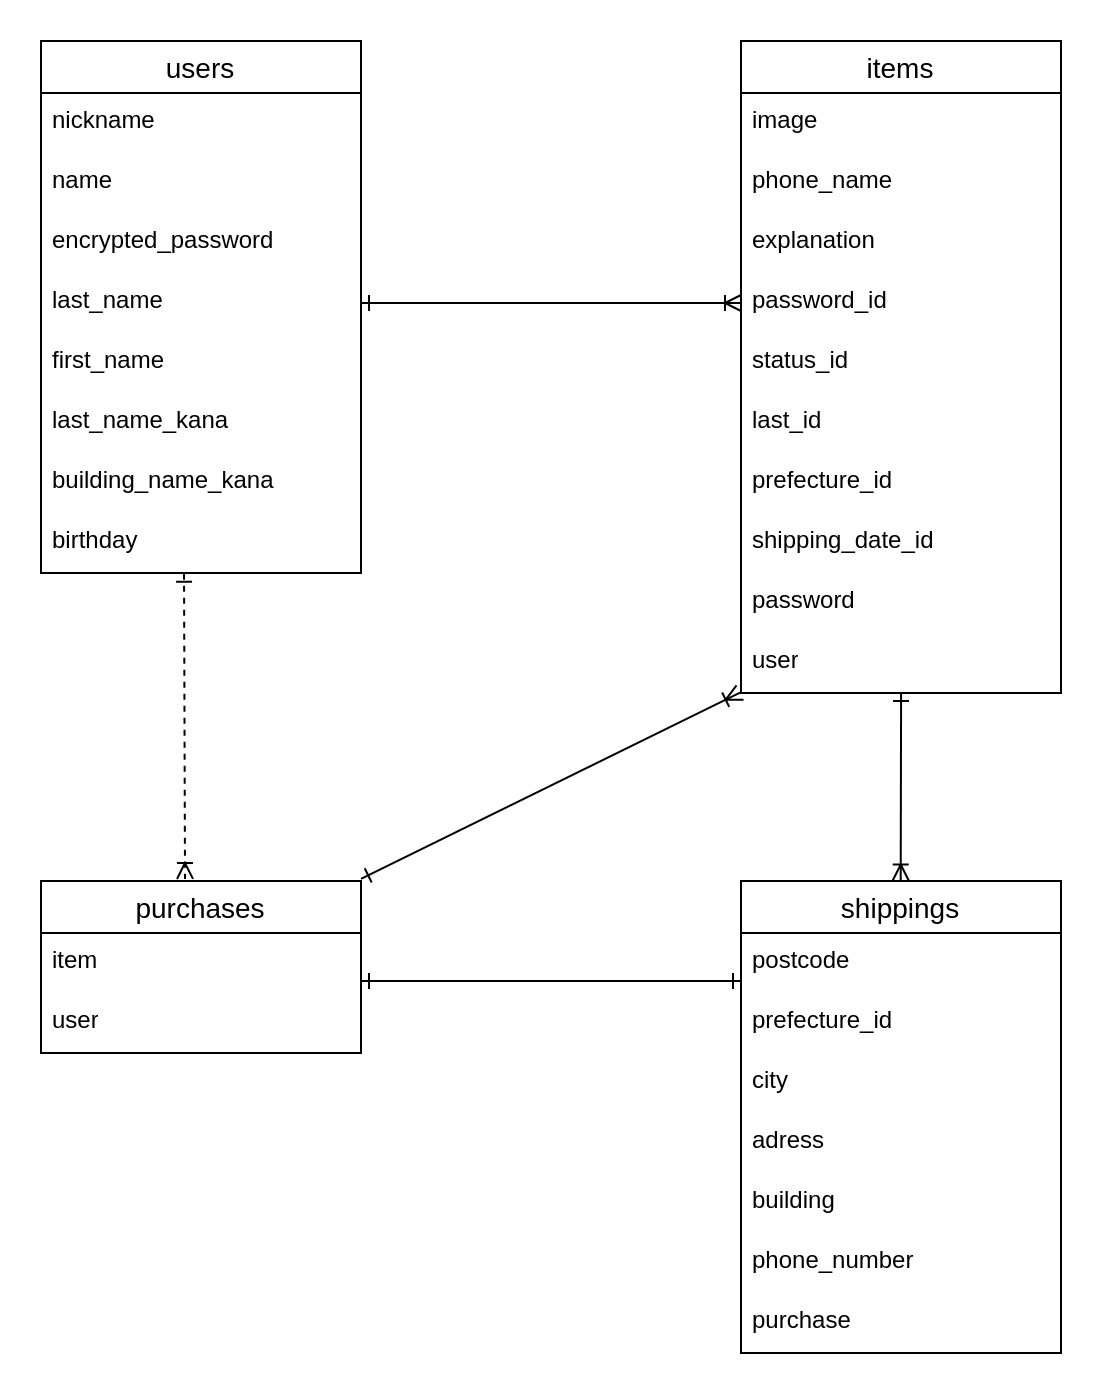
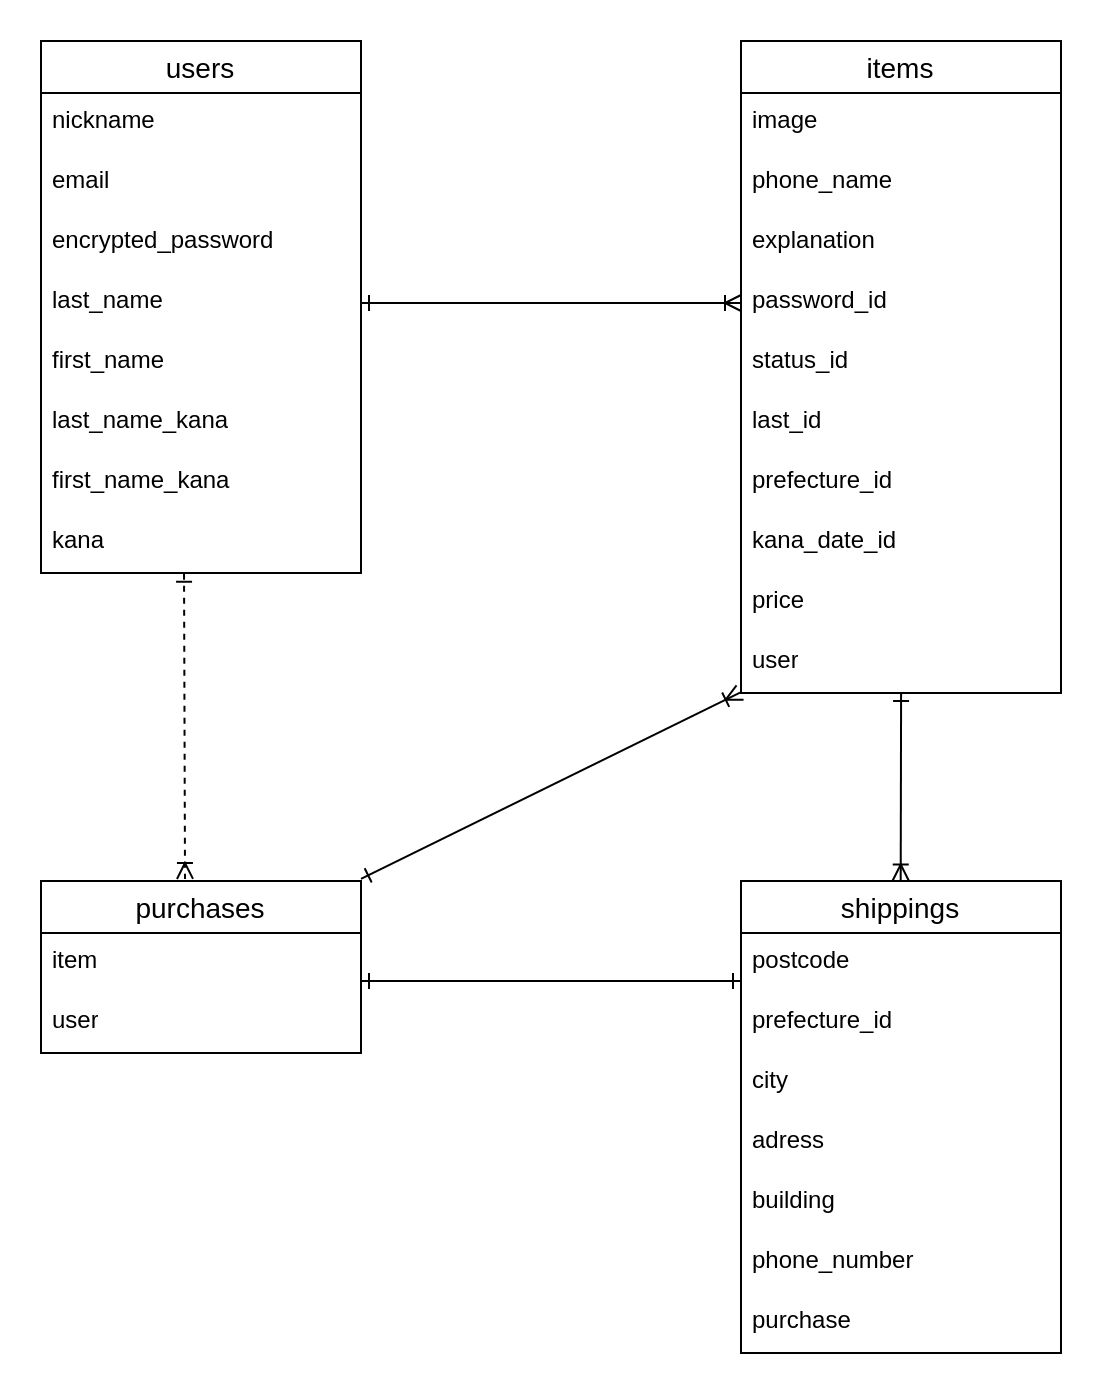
- <mxCell id="4" value="name" style="text;strokeColor=none;fillColor=none;spacingLeft=4;spacingRight=4;overflow=hidden;rotatable=0;points=[[0,0.5],[1,0.5]];portConstraint=eastwest;fontSize=12;whiteSpace=wrap;html=1;" parent="2" vertex="1"><mxGeometry y="56" width="160" height="30" as="geometry" /></mxCell>
+ <mxCell id="4" value="email" style="text;strokeColor=none;fillColor=none;spacingLeft=4;spacingRight=4;overflow=hidden;rotatable=0;points=[[0,0.5],[1,0.5]];portConstraint=eastwest;fontSize=12;whiteSpace=wrap;html=1;" parent="2" vertex="1"><mxGeometry y="56" width="160" height="30" as="geometry" /></mxCell>
- <mxCell id="9" value="&lt;span style=&quot;color: rgb(0, 0, 0);&quot;&gt;building_name_kana&lt;/span&gt;" style="text;strokeColor=none;fillColor=none;spacingLeft=4;spacingRight=4;overflow=hidden;rotatable=0;points=[[0,0.5],[1,0.5]];portConstraint=eastwest;fontSize=12;whiteSpace=wrap;html=1;" vertex="1" parent="2"><mxGeometry y="206" width="160" height="30" as="geometry" /></mxCell>
+ <mxCell id="9" value="&lt;span style=&quot;color: rgb(0, 0, 0);&quot;&gt;first_name_kana&lt;/span&gt;" style="text;strokeColor=none;fillColor=none;spacingLeft=4;spacingRight=4;overflow=hidden;rotatable=0;points=[[0,0.5],[1,0.5]];portConstraint=eastwest;fontSize=12;whiteSpace=wrap;html=1;" vertex="1" parent="2"><mxGeometry y="206" width="160" height="30" as="geometry" /></mxCell>
- <mxCell id="10" value="birthday" style="text;strokeColor=none;fillColor=none;spacingLeft=4;spacingRight=4;overflow=hidden;rotatable=0;points=[[0,0.5],[1,0.5]];portConstraint=eastwest;fontSize=12;whiteSpace=wrap;html=1;" parent="2" vertex="1"><mxGeometry y="236" width="160" height="30" as="geometry" /></mxCell>
+ <mxCell id="10" value="kana" style="text;strokeColor=none;fillColor=none;spacingLeft=4;spacingRight=4;overflow=hidden;rotatable=0;points=[[0,0.5],[1,0.5]];portConstraint=eastwest;fontSize=12;whiteSpace=wrap;html=1;" parent="2" vertex="1"><mxGeometry y="236" width="160" height="30" as="geometry" /></mxCell>
- <mxCell id="19" value="shipping_date_id" style="text;strokeColor=none;fillColor=none;spacingLeft=4;spacingRight=4;overflow=hidden;rotatable=0;points=[[0,0.5],[1,0.5]];portConstraint=eastwest;fontSize=12;whiteSpace=wrap;html=1;" parent="11" vertex="1"><mxGeometry y="236" width="160" height="30" as="geometry" /></mxCell>
+ <mxCell id="19" value="kana_date_id" style="text;strokeColor=none;fillColor=none;spacingLeft=4;spacingRight=4;overflow=hidden;rotatable=0;points=[[0,0.5],[1,0.5]];portConstraint=eastwest;fontSize=12;whiteSpace=wrap;html=1;" parent="11" vertex="1"><mxGeometry y="236" width="160" height="30" as="geometry" /></mxCell>
- <mxCell id="20" value="password" style="text;strokeColor=none;fillColor=none;spacingLeft=4;spacingRight=4;overflow=hidden;rotatable=0;points=[[0,0.5],[1,0.5]];portConstraint=eastwest;fontSize=12;whiteSpace=wrap;html=1;" parent="11" vertex="1"><mxGeometry y="266" width="160" height="30" as="geometry" /></mxCell>
+ <mxCell id="20" value="price" style="text;strokeColor=none;fillColor=none;spacingLeft=4;spacingRight=4;overflow=hidden;rotatable=0;points=[[0,0.5],[1,0.5]];portConstraint=eastwest;fontSize=12;whiteSpace=wrap;html=1;" parent="11" vertex="1"><mxGeometry y="266" width="160" height="30" as="geometry" /></mxCell>
